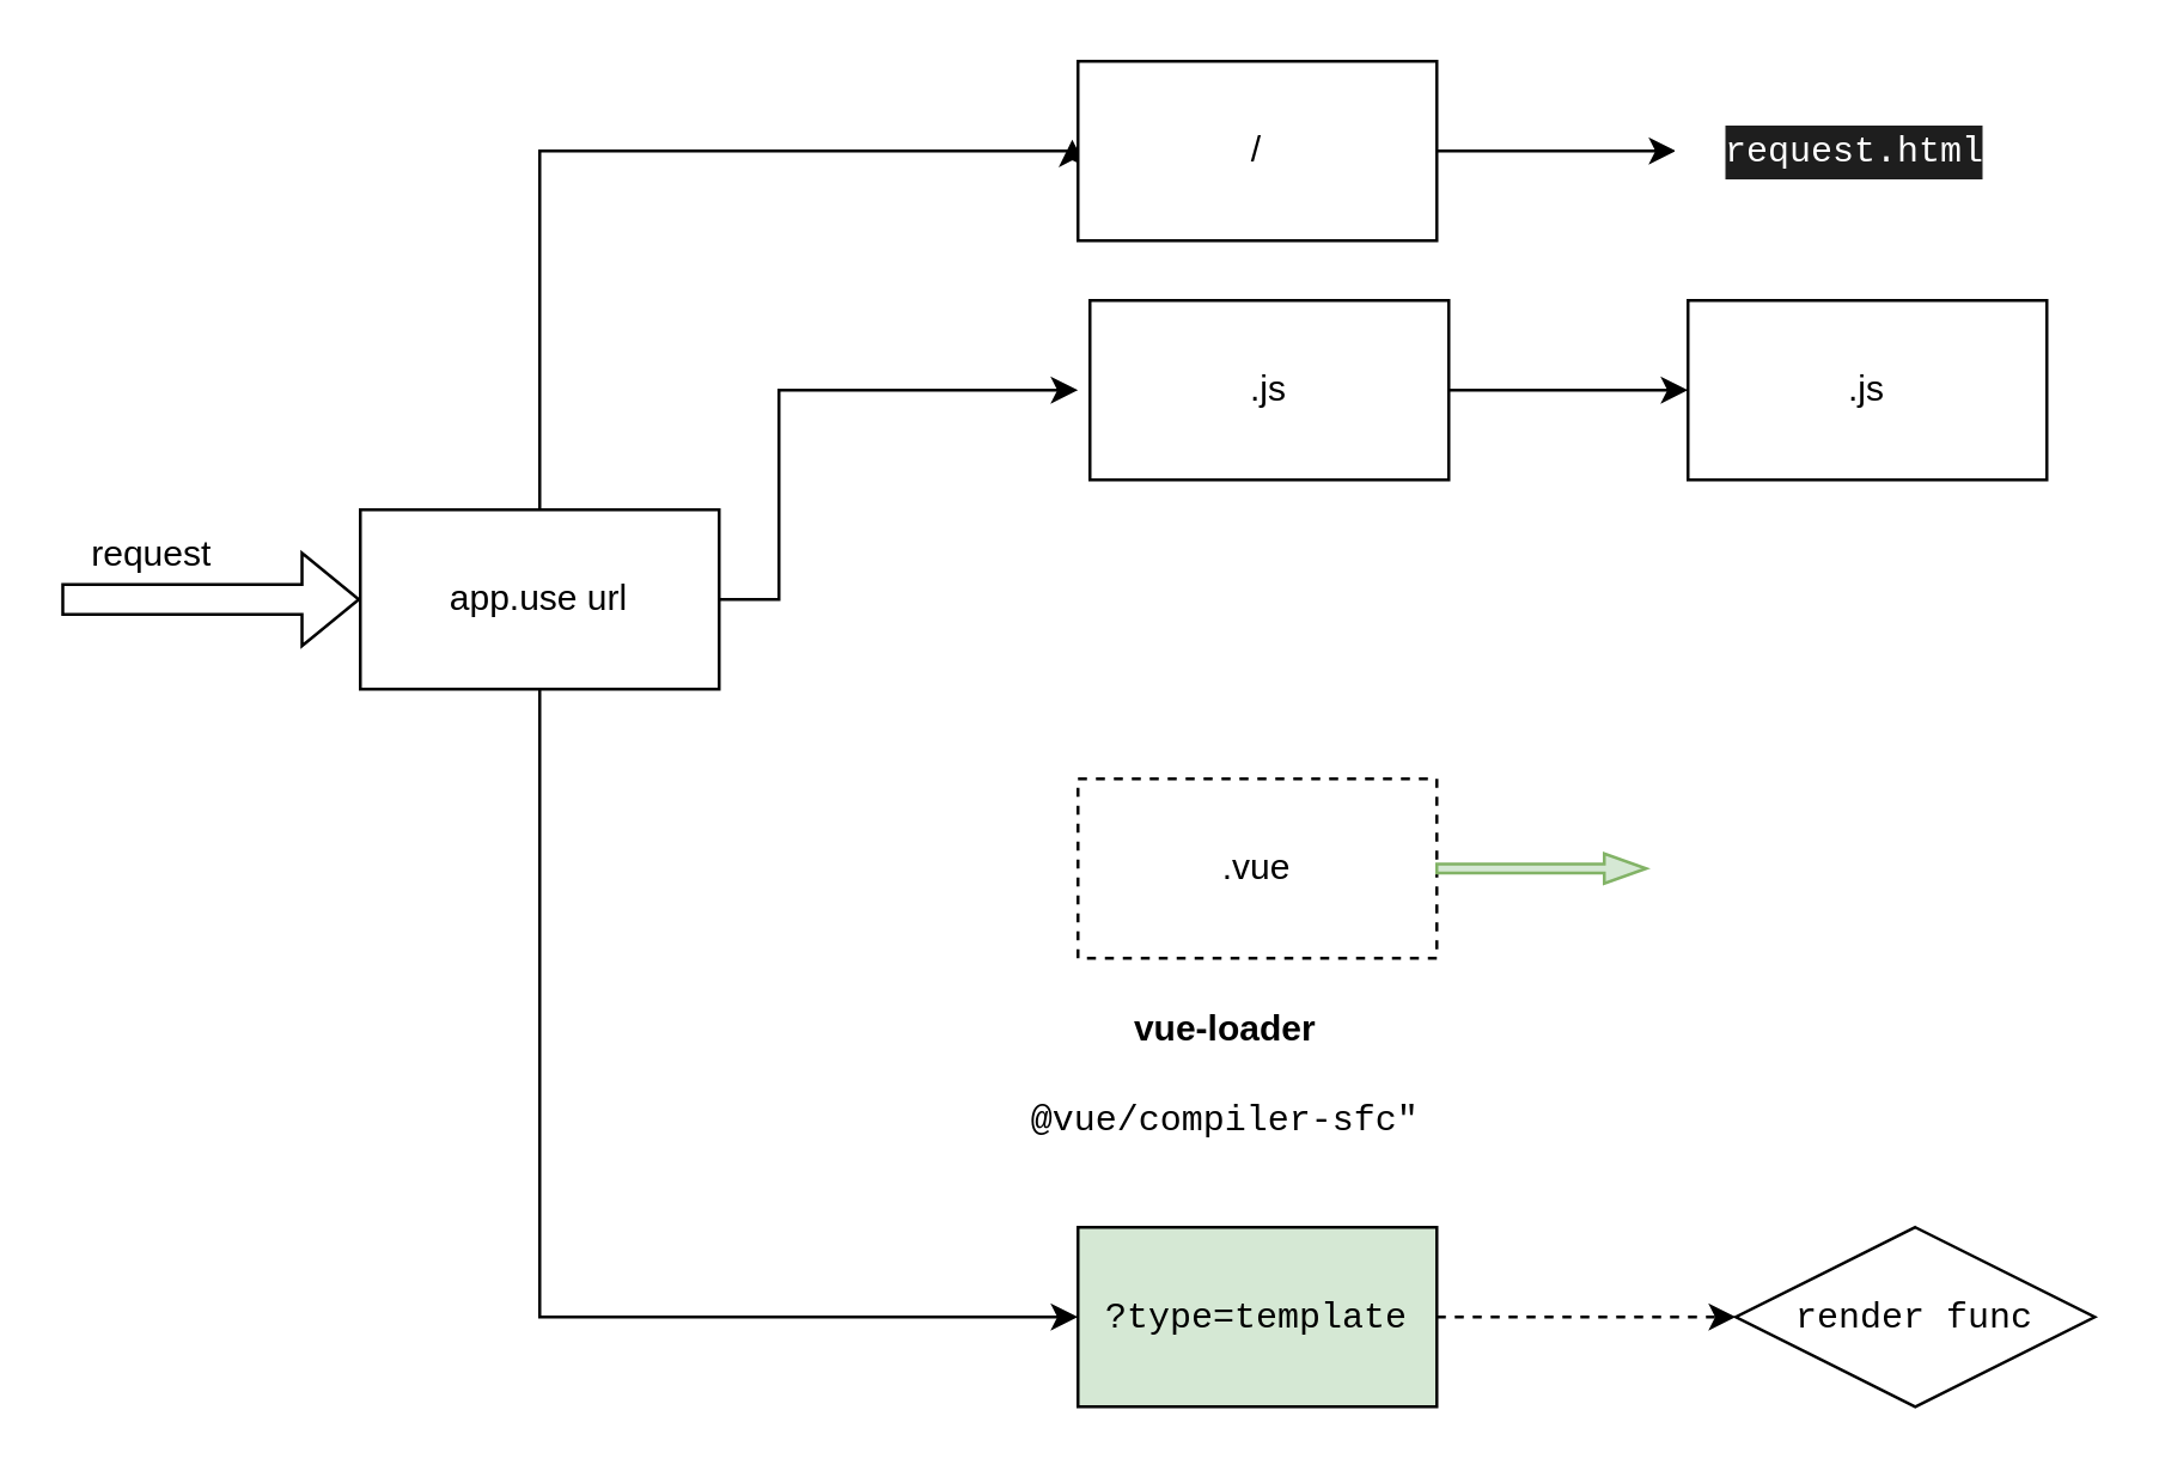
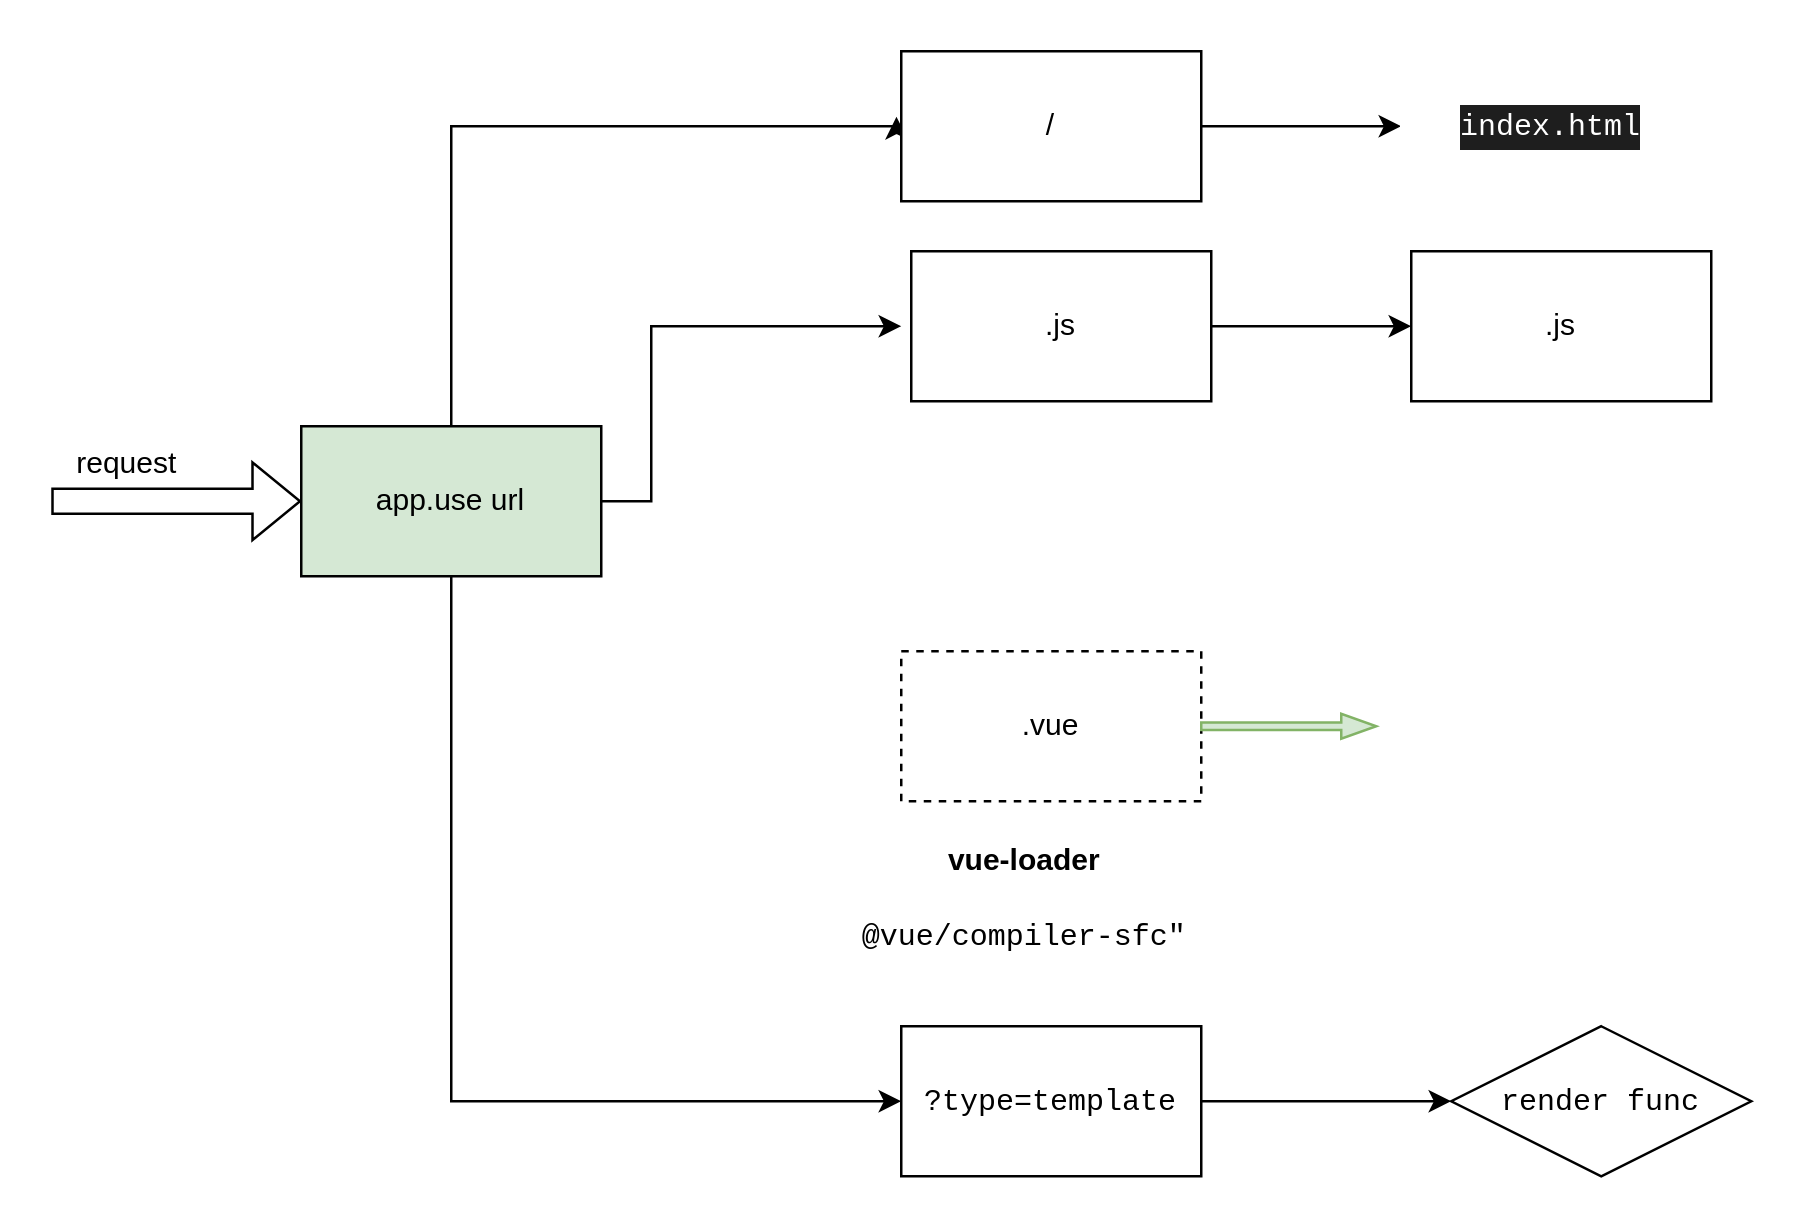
- <mxCell id="10" value="&lt;div style=&quot;background-color: rgb(30, 30, 30); font-family: Menlo, Monaco, &amp;quot;Courier New&amp;quot;, monospace; font-weight: normal; font-size: 12px; line-height: 18px;&quot;&gt;&lt;font color=&quot;#ffffff&quot;&gt;request.html&lt;/font&gt;&lt;/div&gt;" style="rounded=0;whiteSpace=wrap;html=1;strokeColor=#FFFFFF;" vertex="1" parent="1"><mxGeometry x="560" y="20" width="120" height="60" as="geometry" /></mxCell>
+ <mxCell id="10" value="&lt;div style=&quot;background-color: rgb(30, 30, 30); font-family: Menlo, Monaco, &amp;quot;Courier New&amp;quot;, monospace; font-weight: normal; font-size: 12px; line-height: 18px;&quot;&gt;&lt;font color=&quot;#ffffff&quot;&gt;index.html&lt;/font&gt;&lt;/div&gt;" style="rounded=0;whiteSpace=wrap;html=1;strokeColor=#FFFFFF;" vertex="1" parent="1"><mxGeometry x="560" y="20" width="120" height="60" as="geometry" /></mxCell>
- <mxCell id="5" value="app.use url" style="rounded=0;whiteSpace=wrap;html=1;" vertex="1" parent="1"><mxGeometry x="120" y="170" width="120" height="60" as="geometry" /></mxCell>
+ <mxCell id="5" value="app.use url" style="rounded=0;whiteSpace=wrap;html=1;fillColor=#d5e8d4;" vertex="1" parent="1"><mxGeometry x="120" y="170" width="120" height="60" as="geometry" /></mxCell>
- <mxCell id="17" value="&lt;div style=&quot;font-family: Menlo, Monaco, &amp;quot;Courier New&amp;quot;, monospace; font-weight: normal; font-size: 12px; line-height: 18px;&quot;&gt;&lt;div style=&quot;&quot;&gt;?type=template&lt;/div&gt;&lt;/div&gt;" style="rounded=0;whiteSpace=wrap;html=1;labelBackgroundColor=none;strokeColor=#000000;fontColor=#000000;fillColor=#d5e8d4;" vertex="1" parent="1"><mxGeometry x="360" y="410" width="120" height="60" as="geometry" /></mxCell>
+ <mxCell id="17" value="&lt;div style=&quot;font-family: Menlo, Monaco, &amp;quot;Courier New&amp;quot;, monospace; font-weight: normal; font-size: 12px; line-height: 18px;&quot;&gt;&lt;div style=&quot;&quot;&gt;?type=template&lt;/div&gt;&lt;/div&gt;" style="rounded=0;whiteSpace=wrap;html=1;labelBackgroundColor=none;strokeColor=#000000;fontColor=#000000;" vertex="1" parent="1"><mxGeometry x="360" y="410" width="120" height="60" as="geometry" /></mxCell>
- <mxCell id="16" value="" style="edgeStyle=orthogonalEdgeStyle;rounded=0;orthogonalLoop=1;jettySize=auto;html=1;fontColor=#000000;dashed=1;" edge="1" parent="1" source="17" target="18"><mxGeometry relative="1" as="geometry" /></mxCell>
+ <mxCell id="16" value="" style="edgeStyle=orthogonalEdgeStyle;rounded=0;orthogonalLoop=1;jettySize=auto;html=1;fontColor=#000000;" edge="1" parent="1" source="17" target="18"><mxGeometry relative="1" as="geometry" /></mxCell>
